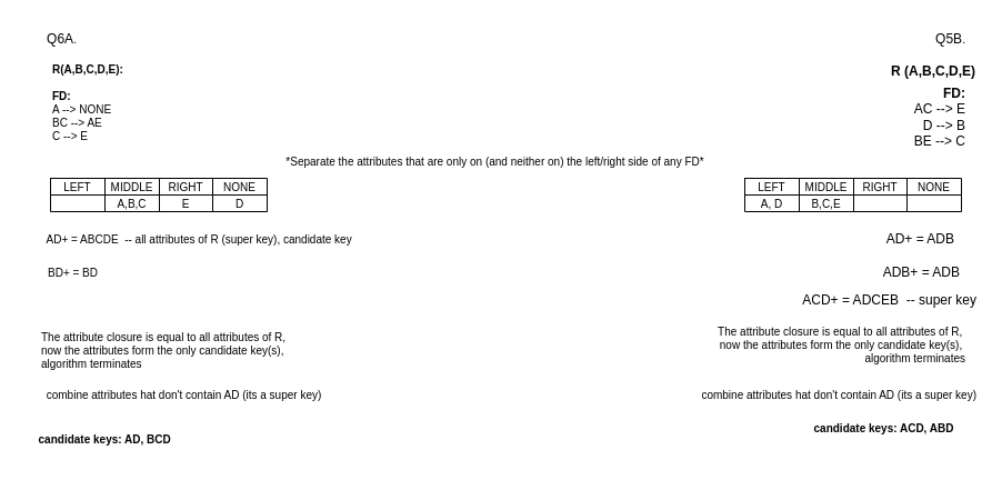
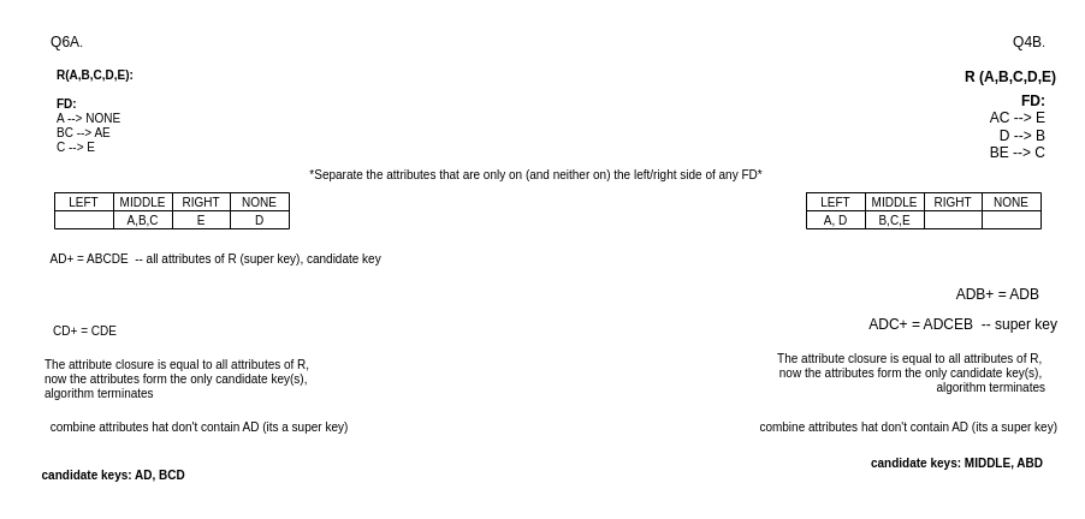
- <mxCell id="24" value="&lt;font style=&quot;font-size: 12px;&quot;&gt;Q5B&lt;/font&gt;&lt;font style=&quot;font-size: 10px;&quot;&gt;.&lt;/font&gt;" style="text;html=1;align=center;verticalAlign=middle;resizable=0;points=[];autosize=1;strokeColor=none;fillColor=none;fontSize=10;" vertex="1" parent="1"><mxGeometry x="830" width="50" height="30" as="geometry" y="20" /></mxCell>
+ <mxCell id="24" value="&lt;font style=&quot;font-size: 12px;&quot;&gt;Q4B&lt;/font&gt;&lt;font style=&quot;font-size: 10px;&quot;&gt;.&lt;/font&gt;" style="text;html=1;align=center;verticalAlign=middle;resizable=0;points=[];autosize=1;strokeColor=none;fillColor=none;fontSize=10;" vertex="1" parent="1"><mxGeometry x="830" width="50" height="30" as="geometry" y="20" /></mxCell>
- <mxCell id="36" value="AD+ = ADB" style="text;html=1;align=right;verticalAlign=middle;resizable=0;points=[];autosize=1;strokeColor=none;fillColor=none;fontSize=12;" vertex="1" parent="1"><mxGeometry x="780" y="200" width="80" height="30" as="geometry" /></mxCell>
- <mxCell id="16" value="BD+ = BD" style="text;html=1;align=center;verticalAlign=middle;resizable=0;points=[];autosize=1;strokeColor=none;fillColor=none;fontSize=10;" vertex="1" parent="1"><mxGeometry y="230" width="70" height="30" as="geometry" x="30" /></mxCell>
- <mxCell id="38" value="ACD+ = ADCEB&amp;nbsp; -- super key" style="text;html=1;align=right;verticalAlign=middle;resizable=0;points=[];autosize=1;strokeColor=none;fillColor=none;fontSize=12;" vertex="1" parent="1"><mxGeometry x="700" y="255" width="180" height="30" as="geometry" /></mxCell>
+ <mxCell id="38" value="ADC+ = ADCEB&amp;nbsp; -- super key" style="text;html=1;align=right;verticalAlign=middle;resizable=0;points=[];autosize=1;strokeColor=none;fillColor=none;fontSize=12;" vertex="1" parent="1"><mxGeometry x="700" y="255" width="180" height="30" as="geometry" /></mxCell>
+ <mxCell id="17" value="CD+ = CDE" style="text;html=1;align=center;verticalAlign=middle;resizable=0;points=[];autosize=1;strokeColor=none;fillColor=none;fontSize=10;" vertex="1" parent="1"><mxGeometry y="260" width="80" height="30" as="geometry" x="30" /></mxCell>
- <mxCell id="41" value="&lt;b style=&quot;font-size: 10px;&quot;&gt;candidate keys: ACD, ABD&lt;/b&gt;" style="text;html=1;align=center;verticalAlign=middle;resizable=0;points=[];autosize=1;strokeColor=none;fillColor=none;fontSize=10;" vertex="1" parent="1"><mxGeometry x="720" y="370" width="150" height="30" as="geometry" /></mxCell>
+ <mxCell id="41" value="&lt;b style=&quot;font-size: 10px;&quot;&gt;candidate keys: MIDDLE, ABD&lt;/b&gt;" style="text;html=1;align=center;verticalAlign=middle;resizable=0;points=[];autosize=1;strokeColor=none;fillColor=none;fontSize=10;" vertex="1" parent="1"><mxGeometry x="720" y="370" width="150" height="30" as="geometry" /></mxCell>
